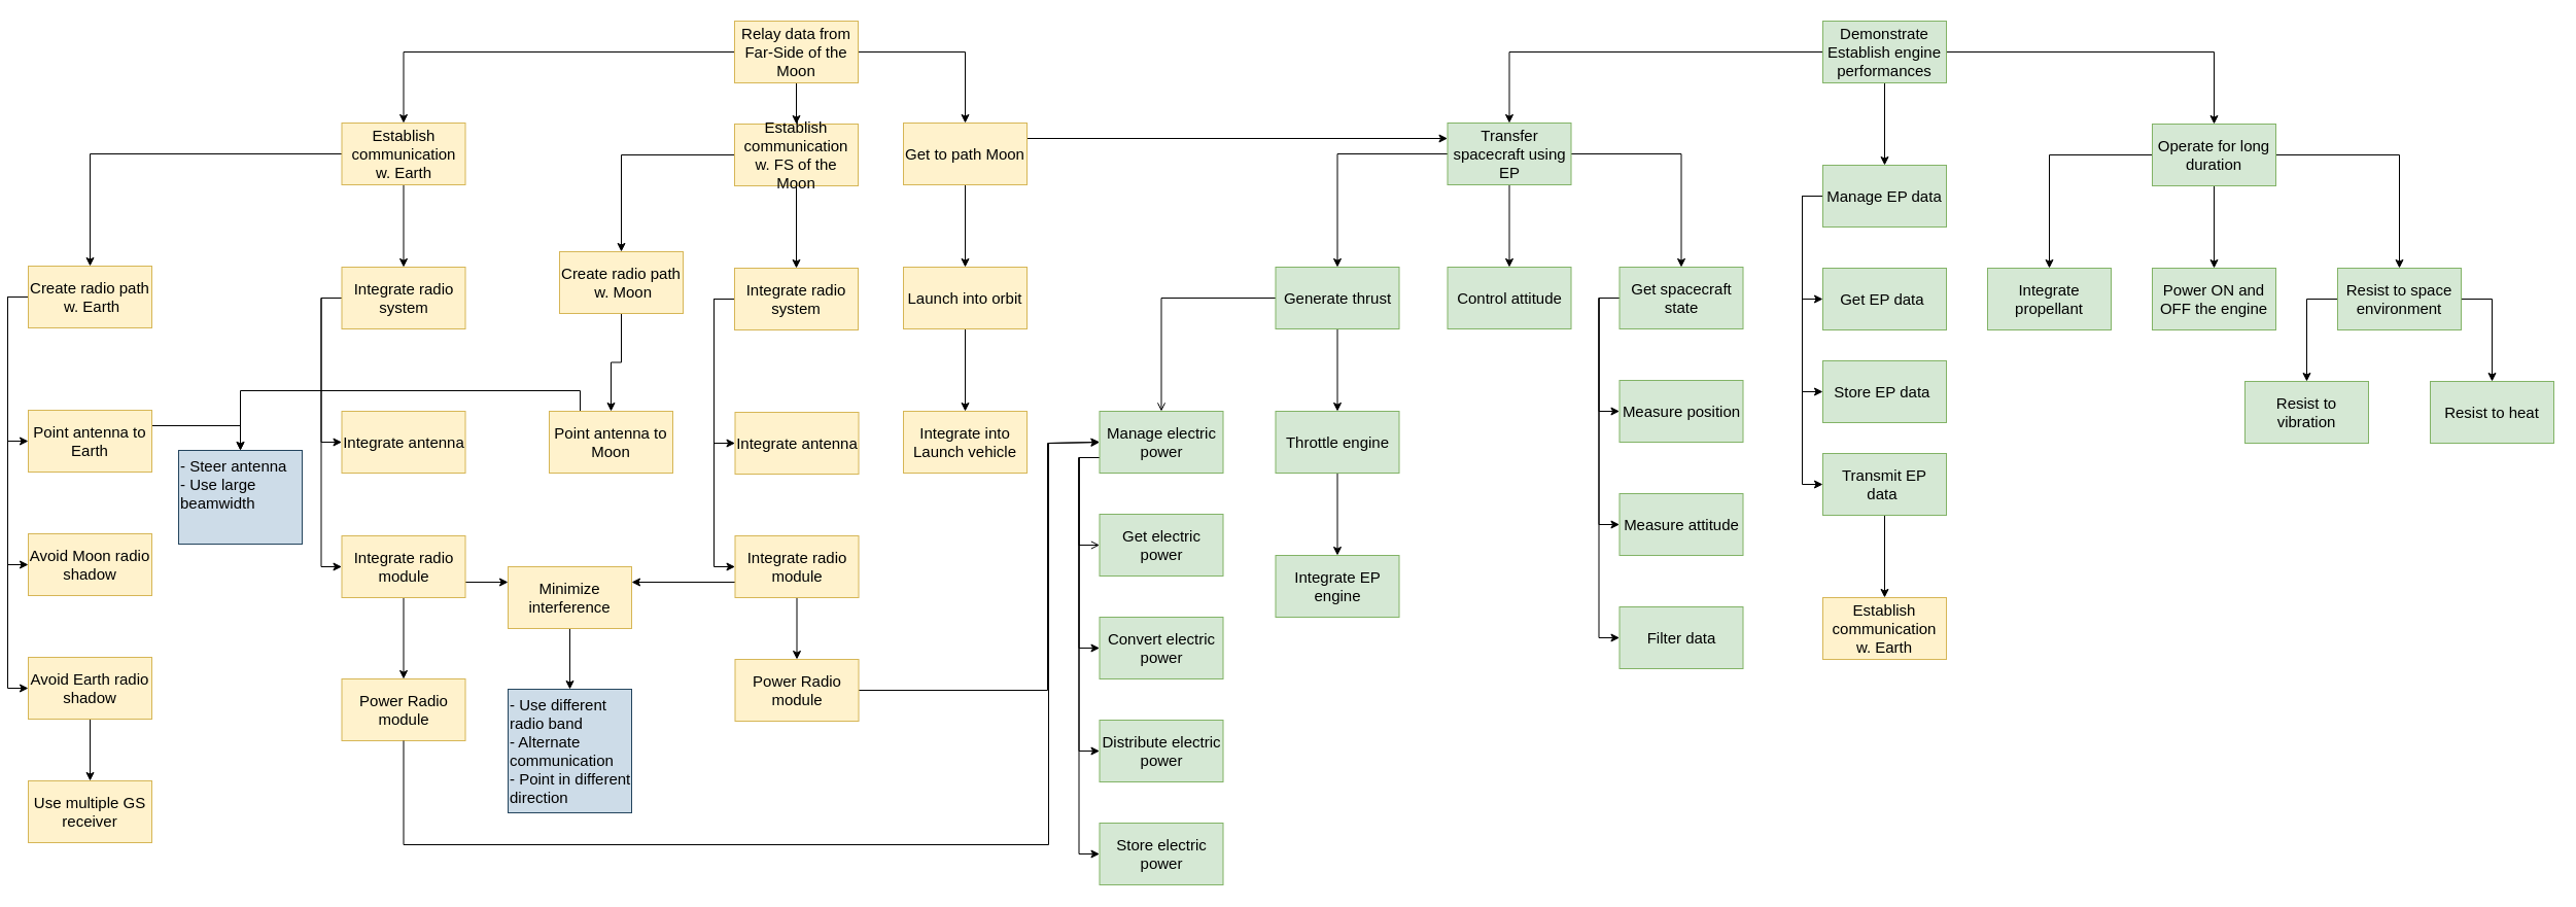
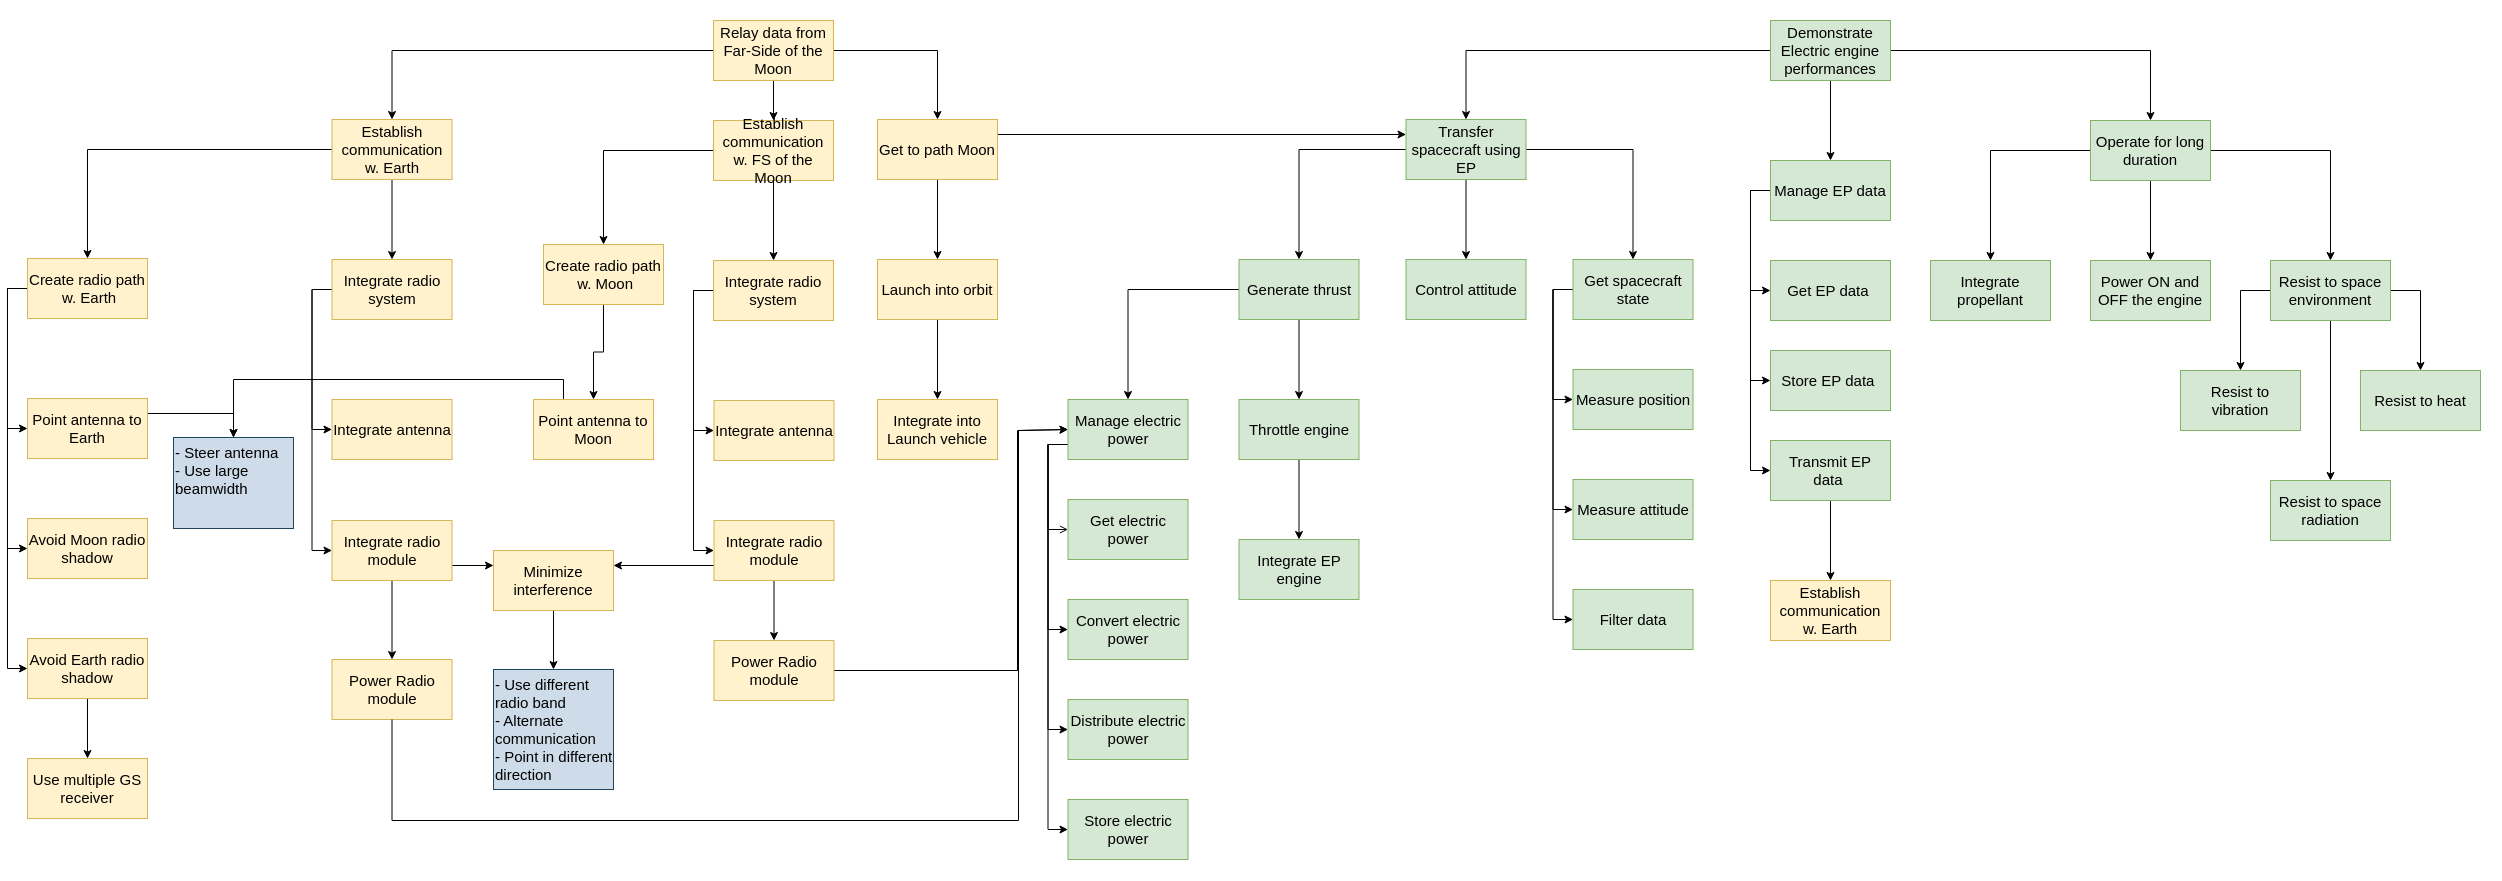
- <mxCell id="9" value="Demonstrate Establish engine performances" style="rounded=0;whiteSpace=wrap;html=1;fillColor=#d5e8d4;strokeColor=#82b366;fontSize=15;" parent="1" vertex="1"><mxGeometry x="1763" y="20" width="120" height="60" as="geometry" /></mxCell>
+ <mxCell id="9" value="Demonstrate Electric engine performances" style="rounded=0;whiteSpace=wrap;html=1;fillColor=#d5e8d4;strokeColor=#82b366;fontSize=15;" parent="1" vertex="1"><mxGeometry x="1763" y="20" width="120" height="60" as="geometry" /></mxCell>
- <mxCell id="36" value="" style="edgeStyle=orthogonalEdgeStyle;rounded=0;orthogonalLoop=1;jettySize=auto;html=1;strokeColor=#000000;fontSize=15;endArrow=open;" parent="1" source="37" target="42" edge="1"><mxGeometry relative="1" as="geometry" /></mxCell>
+ <mxCell id="36" value="" style="edgeStyle=orthogonalEdgeStyle;rounded=0;orthogonalLoop=1;jettySize=auto;html=1;strokeColor=#000000;fontSize=15;" parent="1" source="37" target="42" edge="1"><mxGeometry relative="1" as="geometry" /></mxCell>
+ <mxCell id="20" value="" style="edgeStyle=orthogonalEdgeStyle;rounded=0;orthogonalLoop=1;jettySize=auto;html=1;strokeColor=#000000;fontSize=15;" parent="1" source="21" target="22" edge="1"><mxGeometry relative="1" as="geometry" /></mxCell>
+ <mxCell id="22" value="Resist to space radiation" style="rounded=0;whiteSpace=wrap;html=1;fillColor=#d5e8d4;strokeColor=#82b366;fontSize=15;" parent="1" vertex="1"><mxGeometry x="2263" y="480" width="120" height="60" as="geometry" /></mxCell>
